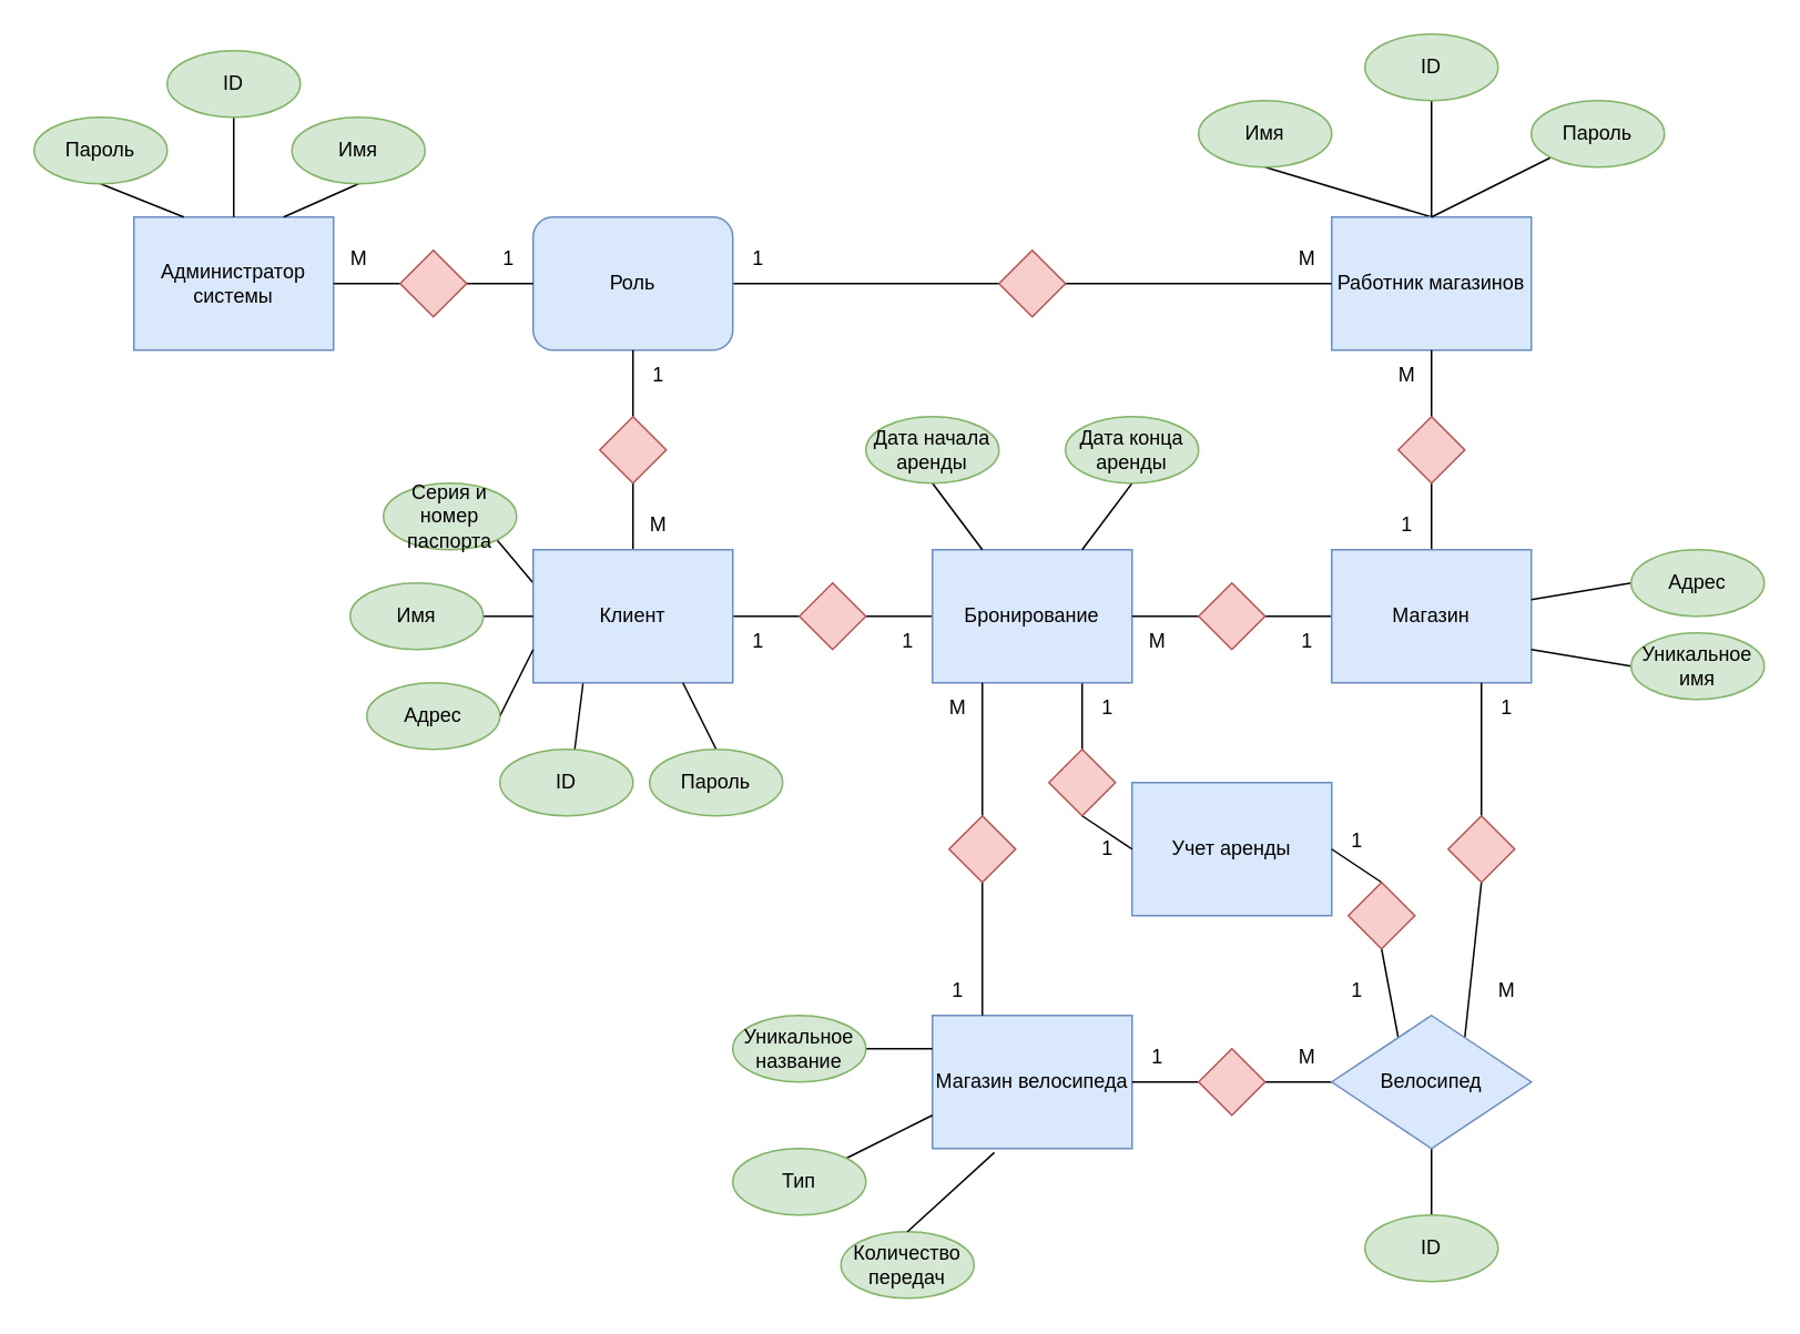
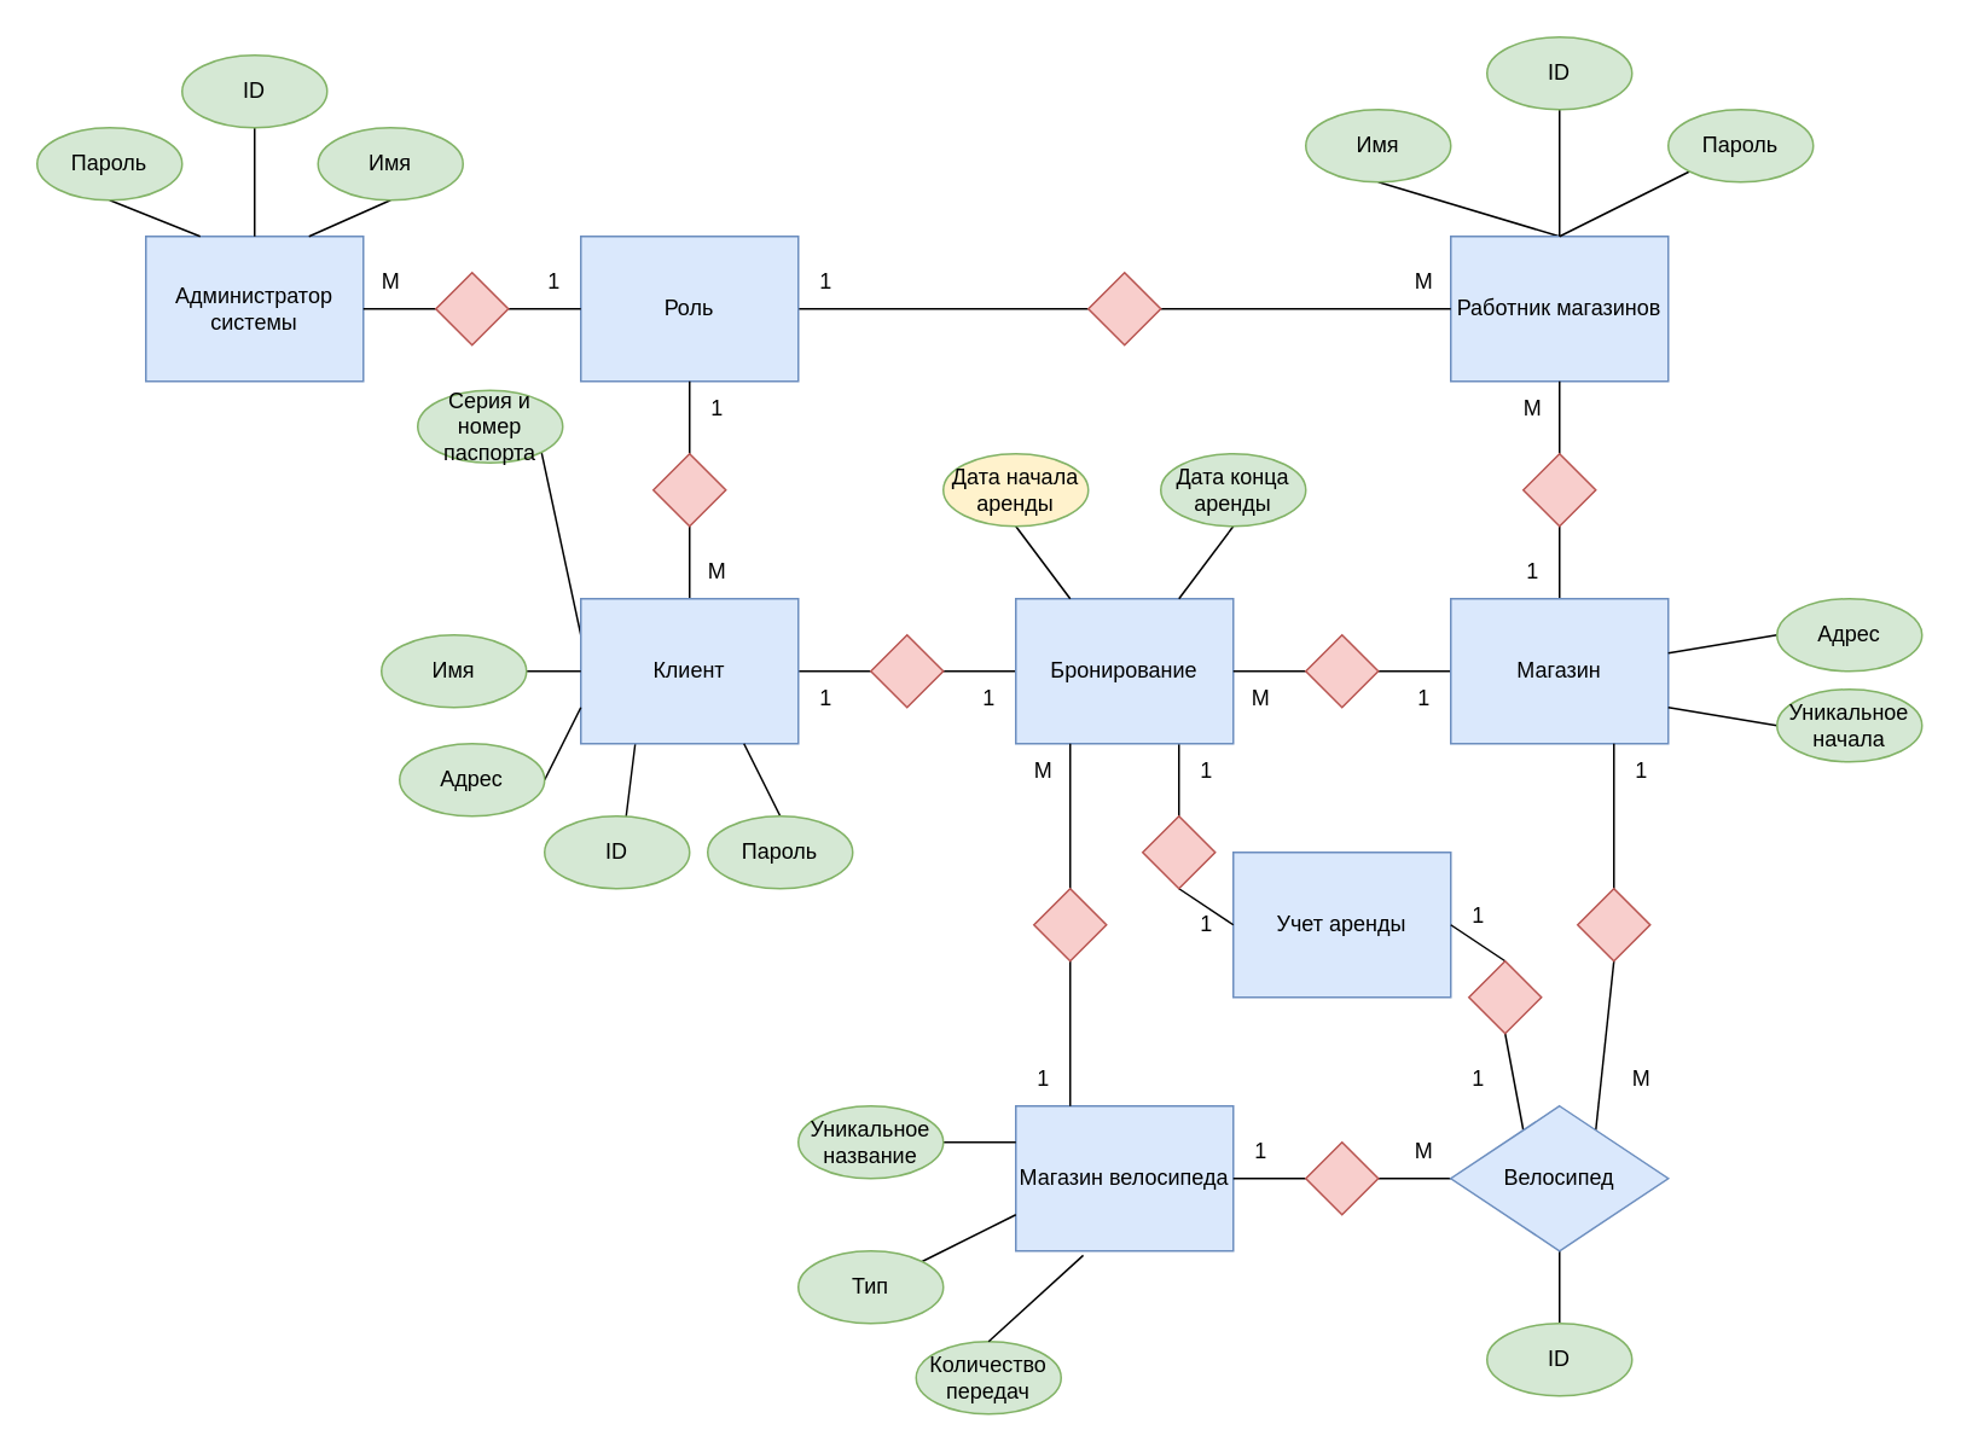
- <mxCell id="77" value="Роль" style="whiteSpace=wrap;html=1;strokeColor=#6c8ebf;align=center;verticalAlign=middle;fontFamily=Helvetica;fontSize=12;fillColor=#dae8fc;rounded=1;" vertex="1" parent="1"><mxGeometry x="320" y="130" width="120" height="80" as="geometry" /></mxCell>
+ <mxCell id="77" value="Роль" style="rounded=0;whiteSpace=wrap;html=1;strokeColor=#6c8ebf;align=center;verticalAlign=middle;fontFamily=Helvetica;fontSize=12;fillColor=#dae8fc;" vertex="1" parent="1"><mxGeometry x="320" y="130" width="120" height="80" as="geometry" /></mxCell>
- <mxCell id="57" value="Дата начала аренды" style="ellipse;whiteSpace=wrap;html=1;strokeColor=#82b366;align=center;verticalAlign=middle;fontFamily=Helvetica;fontSize=12;fillColor=#d5e8d4;" vertex="1" parent="1"><mxGeometry x="520" y="250" width="80" height="40" as="geometry" /></mxCell>
+ <mxCell id="57" value="Дата начала аренды" style="ellipse;whiteSpace=wrap;html=1;strokeColor=#82b366;align=center;verticalAlign=middle;fontFamily=Helvetica;fontSize=12;fillColor=#fff2cc;" vertex="1" parent="1"><mxGeometry x="520" y="250" width="80" height="40" as="geometry" /></mxCell>
- <mxCell id="30" value="Серия и номер паспорта" style="ellipse;whiteSpace=wrap;html=1;strokeColor=#82b366;align=center;verticalAlign=middle;fontFamily=Helvetica;fontSize=12;fillColor=#d5e8d4;" vertex="1" parent="1"><mxGeometry x="230" y="290" width="80" height="40" as="geometry" /></mxCell>
+ <mxCell id="30" value="Серия и номер паспорта" style="ellipse;whiteSpace=wrap;html=1;strokeColor=#82b366;align=center;verticalAlign=middle;fontFamily=Helvetica;fontSize=12;fillColor=#d5e8d4;" vertex="1" parent="1"><mxGeometry x="230" y="215" width="80" height="40" as="geometry" /></mxCell>
- <mxCell id="53" value="Уникальное имя" style="ellipse;whiteSpace=wrap;html=1;strokeColor=#82b366;align=center;verticalAlign=middle;fontFamily=Helvetica;fontSize=12;fillColor=#d5e8d4;" vertex="1" parent="1"><mxGeometry x="980" y="380" width="80" height="40" as="geometry" /></mxCell>
+ <mxCell id="53" value="Уникальное начала" style="ellipse;whiteSpace=wrap;html=1;strokeColor=#82b366;align=center;verticalAlign=middle;fontFamily=Helvetica;fontSize=12;fillColor=#d5e8d4;" vertex="1" parent="1"><mxGeometry x="980" y="380" width="80" height="40" as="geometry" /></mxCell>
